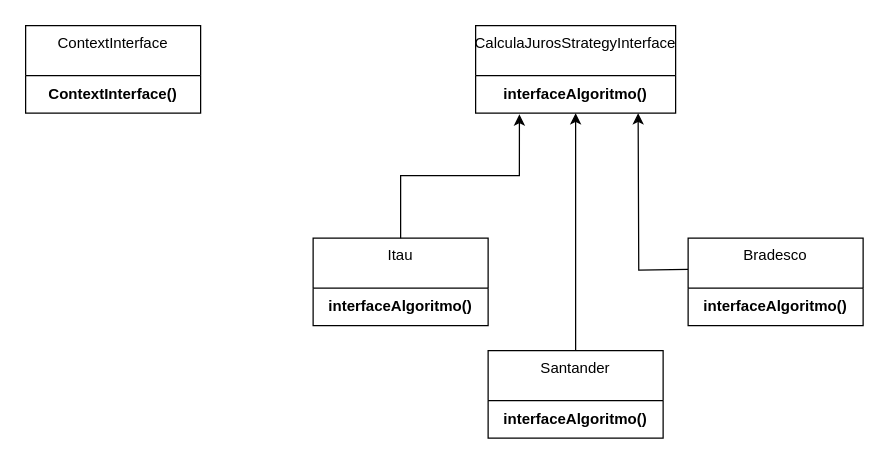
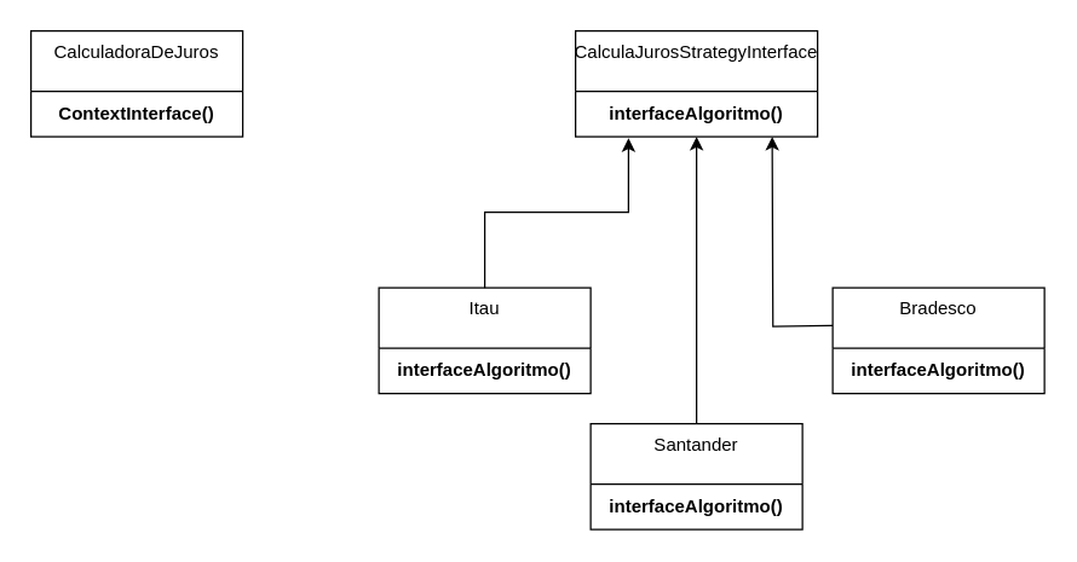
- <mxCell id="2" value="ContextInterface" style="swimlane;fontStyle=0;align=center;verticalAlign=top;childLayout=stackLayout;horizontal=1;startSize=40;horizontalStack=0;resizeParent=1;resizeParentMax=0;resizeLast=0;collapsible=0;marginBottom=0;html=1;whiteSpace=wrap;" vertex="1" parent="1"><mxGeometry x="20" y="20" width="140" height="70" as="geometry" /></mxCell>
+ <mxCell id="2" value="CalculadoraDeJuros" style="swimlane;fontStyle=0;align=center;verticalAlign=top;childLayout=stackLayout;horizontal=1;startSize=40;horizontalStack=0;resizeParent=1;resizeParentMax=0;resizeLast=0;collapsible=0;marginBottom=0;html=1;whiteSpace=wrap;" vertex="1" parent="1"><mxGeometry x="20" y="20" width="140" height="70" as="geometry" /></mxCell>
